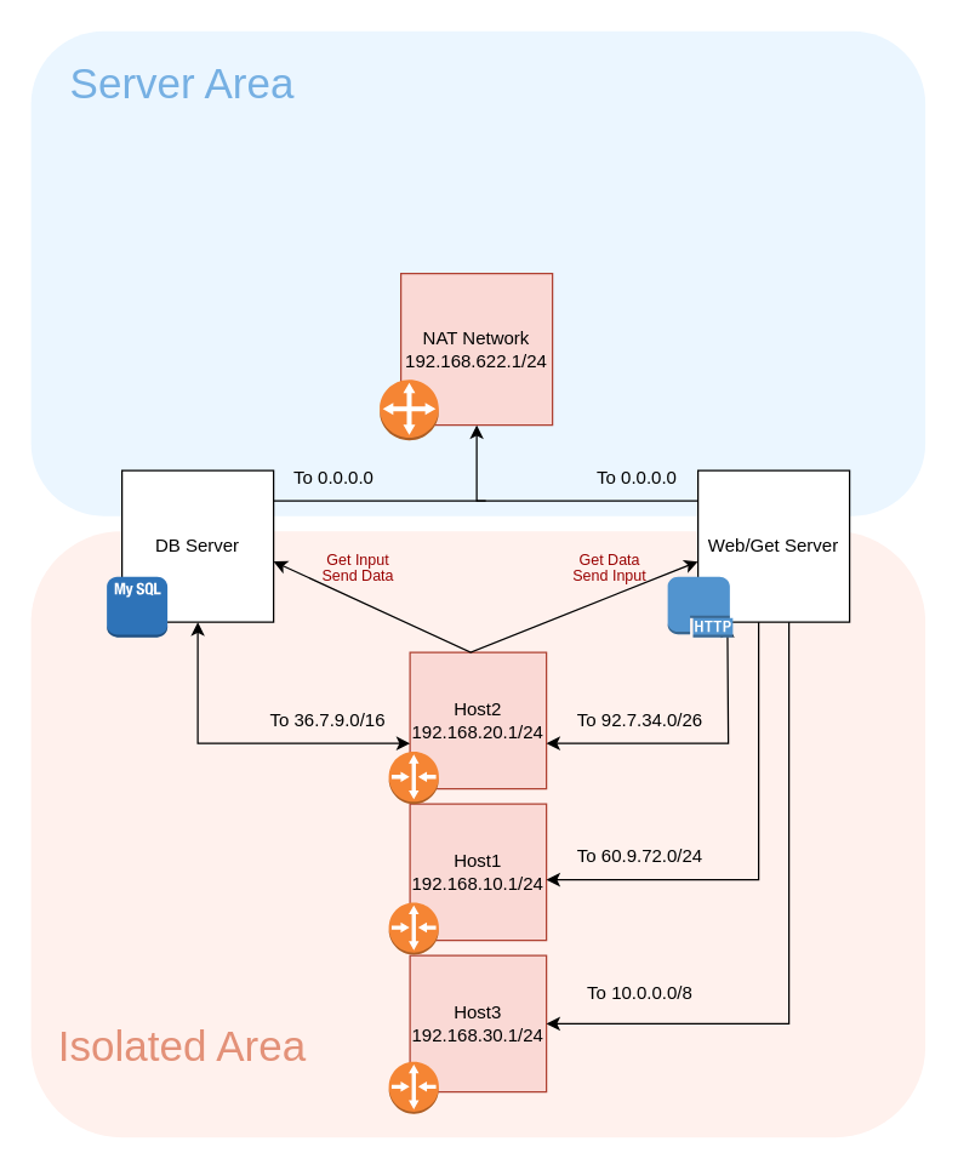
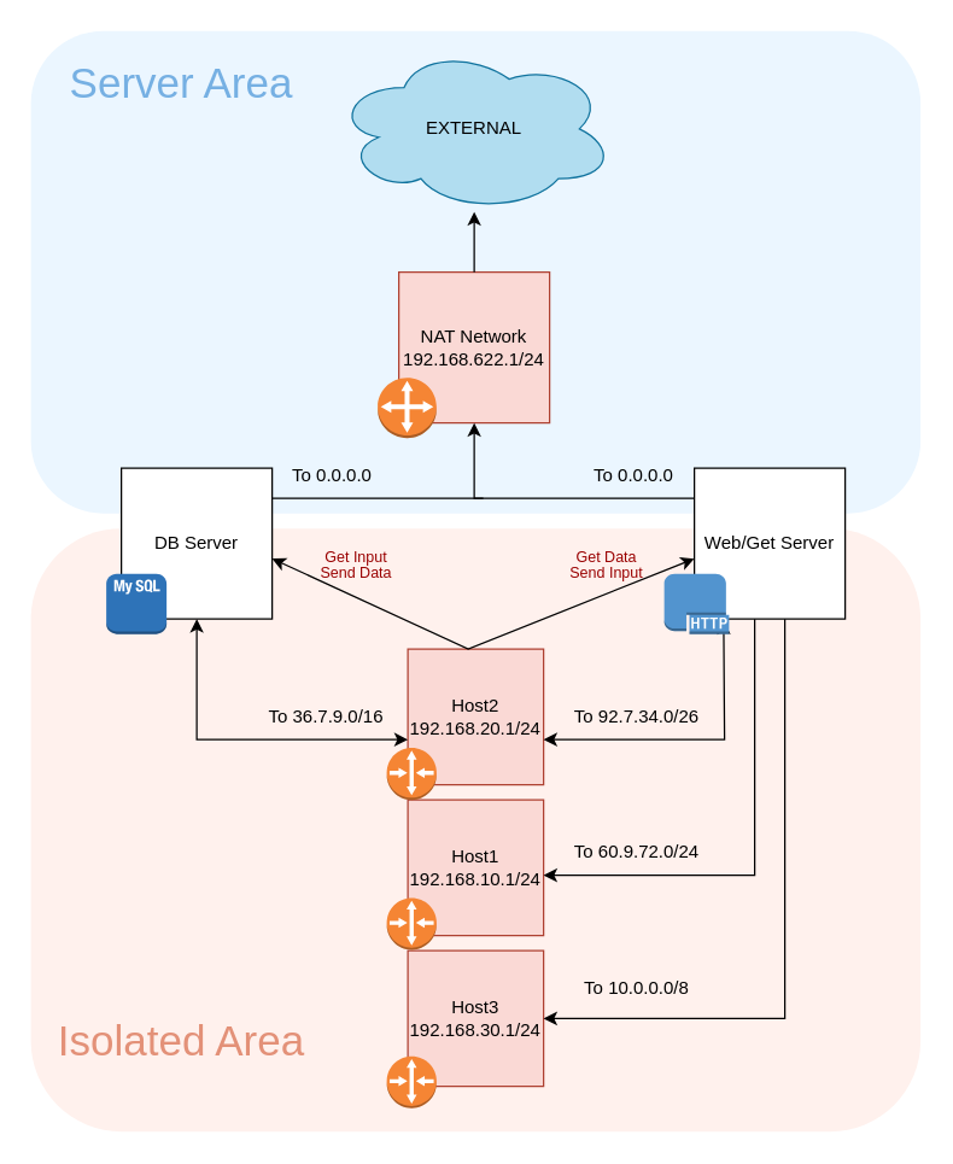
+ <mxCell id="10" value="EXTERNAL" style="ellipse;shape=cloud;whiteSpace=wrap;html=1;fillColor=#b1ddf0;strokeColor=#10739e;" vertex="1" parent="1"><mxGeometry x="221" y="30" width="186" height="110" as="geometry" /></mxCell>
+ <mxCell id="9" value="" style="edgeStyle=orthogonalEdgeStyle;rounded=0;orthogonalLoop=1;jettySize=auto;html=1;endArrow=none;endFill=0;startArrow=classic;startFill=1;" edge="1" parent="1" source="10" target="4"><mxGeometry relative="1" as="geometry" /></mxCell>
